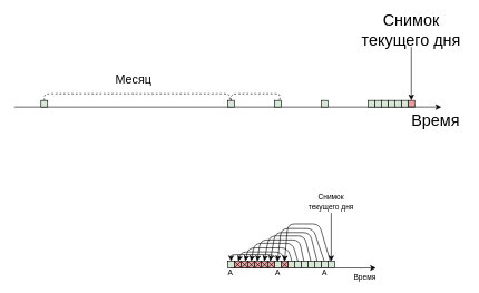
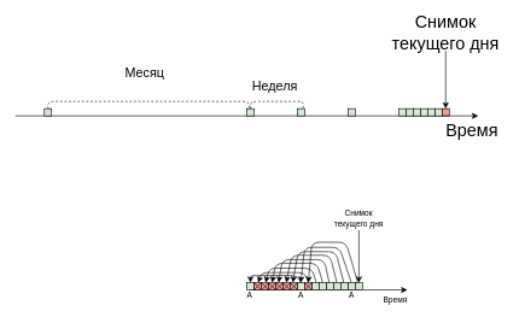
- <mxCell id="20" value="&lt;font style=&quot;font-size: 18px&quot;&gt;Месяц&lt;/font&gt;" style="text;html=1;strokeColor=none;fillColor=none;align=center;verticalAlign=middle;whiteSpace=wrap;rounded=0;" parent="1" vertex="1"><mxGeometry x="179" y="110" width="40" height="20" as="geometry" /></mxCell>
+ <mxCell id="20" value="&lt;font style=&quot;font-size: 18px&quot;&gt;Месяц&lt;/font&gt;" style="text;html=1;strokeColor=none;fillColor=none;align=center;verticalAlign=middle;whiteSpace=wrap;rounded=0;" parent="1" vertex="1"><mxGeometry x="179" y="90" width="40" height="20" as="geometry" /></mxCell>
+ <mxCell id="18" value="&lt;font style=&quot;font-size: 18px&quot;&gt;Неделя&lt;/font&gt;" style="text;html=1;strokeColor=none;fillColor=none;align=center;verticalAlign=middle;whiteSpace=wrap;rounded=0;" parent="1" vertex="1"><mxGeometry x="359" y="110" width="40" height="20" as="geometry" /></mxCell>
